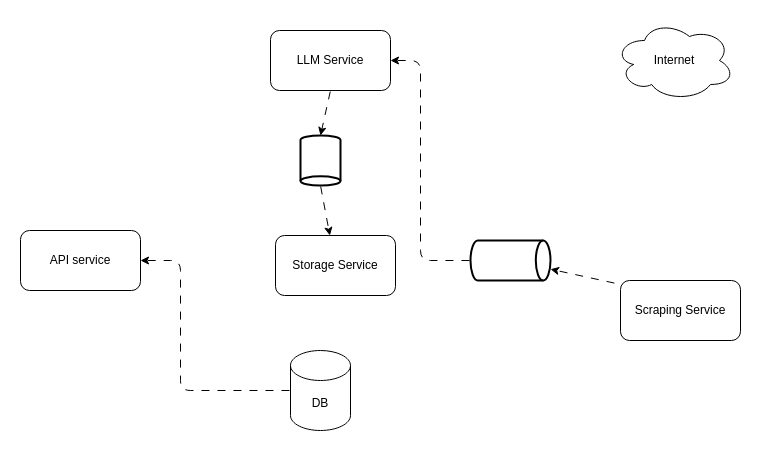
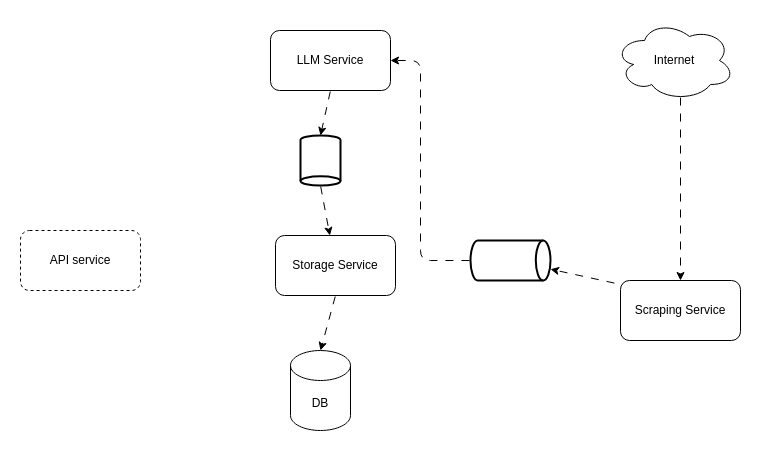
+ <mxCell id="10" style="edgeStyle=none;html=1;exitX=0.55;exitY=0.95;exitDx=0;exitDy=0;exitPerimeter=0;entryX=0.5;entryY=0;entryDx=0;entryDy=0;orthogonalLoop=0;fixDash=0;noJump=0;comic=0;flowAnimation=1;" edge="1" parent="1" source="11" target="3"><mxGeometry relative="1" as="geometry" /></mxCell>
- <mxCell id="7" value="API service" style="rounded=1;whiteSpace=wrap;html=1;" parent="1" vertex="1"><mxGeometry x="20" y="230" width="120" height="60" as="geometry" /></mxCell>
+ <mxCell id="7" value="API service" style="rounded=1;whiteSpace=wrap;html=1;dashed=1;" parent="1" vertex="1"><mxGeometry x="20" y="230" width="120" height="60" as="geometry" /></mxCell>
+ <mxCell id="16" style="edgeStyle=none;html=1;exitX=0.5;exitY=1;exitDx=0;exitDy=0;entryX=0.5;entryY=0;entryDx=0;entryDy=0;entryPerimeter=0;orthogonalLoop=0;flowAnimation=1;" edge="1" parent="1" source="12" target="6"><mxGeometry relative="1" as="geometry" /></mxCell>
- <mxCell id="5" style="edgeStyle=none;html=1;exitX=0;exitY=0.5;exitDx=0;exitDy=0;exitPerimeter=0;entryX=1;entryY=0.5;entryDx=0;entryDy=0;orthogonalLoop=0;flowAnimation=1;" parent="1" source="6" target="7" edge="1"><mxGeometry relative="1" as="geometry"><Array as="points"><mxPoint x="180" y="390" /><mxPoint x="180" y="260" /></Array></mxGeometry></mxCell>
